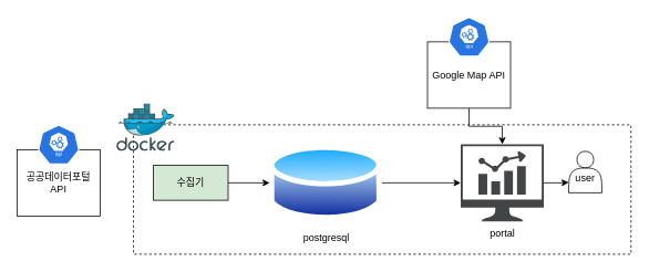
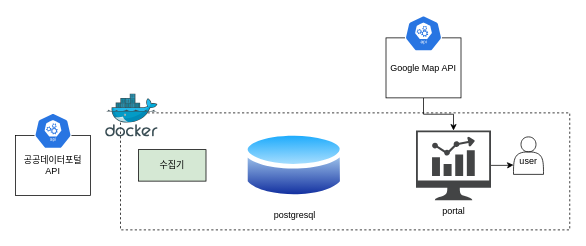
- <mxCell id="7" style="edgeStyle=orthogonalEdgeStyle;rounded=0;orthogonalLoop=1;jettySize=auto;html=1;exitX=1;exitY=0.5;exitDx=0;exitDy=0;" parent="1" source="8" target="4" edge="1"><mxGeometry relative="1" as="geometry" /></mxCell>
- <mxCell id="3" style="edgeStyle=orthogonalEdgeStyle;rounded=0;orthogonalLoop=1;jettySize=auto;html=1;exitX=1;exitY=0.5;exitDx=0;exitDy=0;" parent="1" source="4" target="13" edge="1"><mxGeometry relative="1" as="geometry" /></mxCell>
